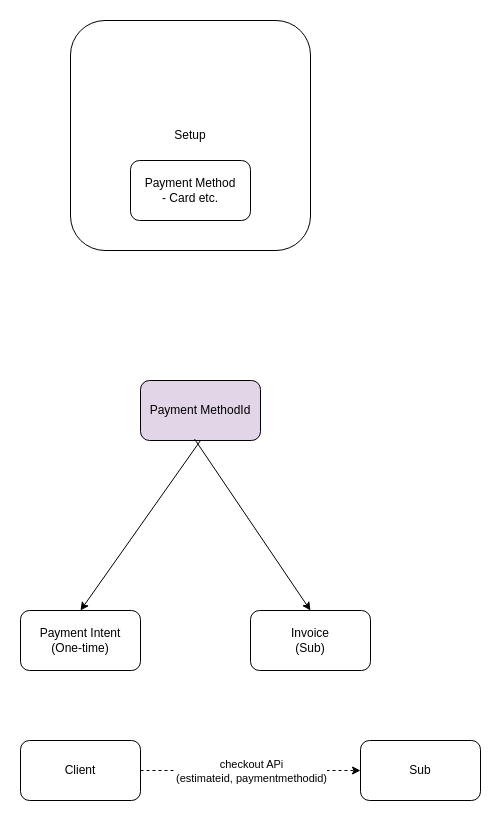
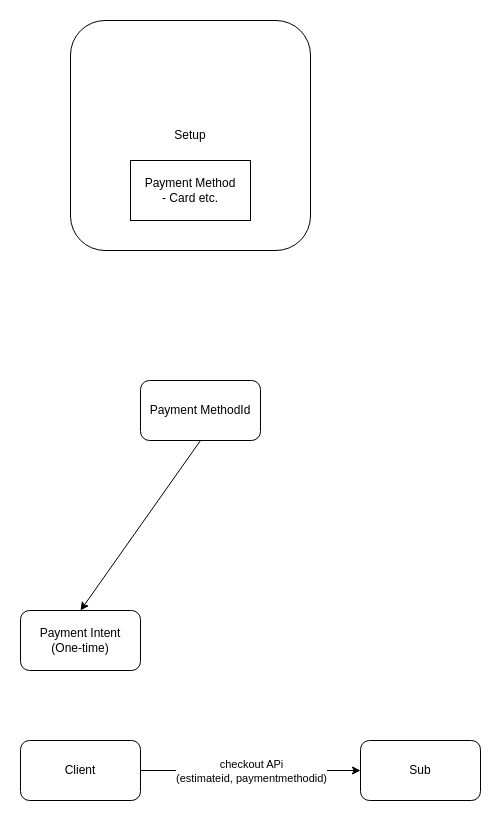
- <mxCell id="3" value="Payment Method&lt;br&gt;- Card etc." style="rounded=1;whiteSpace=wrap;html=1;" vertex="1" parent="1"><mxGeometry x="130" y="160" width="120" height="60" as="geometry" /></mxCell>
+ <mxCell id="3" value="Payment Method&lt;br&gt;- Card etc." style="whiteSpace=wrap;html=1;rounded=0;" vertex="1" parent="1"><mxGeometry x="130" y="160" width="120" height="60" as="geometry" /></mxCell>
- <mxCell id="7" value="Payment MethodId" style="rounded=1;whiteSpace=wrap;html=1;fillColor=#e1d5e7;" vertex="1" parent="1"><mxGeometry x="140" y="380" width="120" height="60" as="geometry" /></mxCell>
+ <mxCell id="7" value="Payment MethodId" style="rounded=1;whiteSpace=wrap;html=1;" vertex="1" parent="1"><mxGeometry x="140" y="380" width="120" height="60" as="geometry" /></mxCell>
- <mxCell id="8" value="" style="endArrow=classic;html=1;rounded=0;entryX=0.5;entryY=0;entryDx=0;entryDy=0;exitX=0.45;exitY=0.975;exitDx=0;exitDy=0;exitPerimeter=0;" edge="1" parent="1" source="7" target="5"><mxGeometry width="50" height="50" relative="1" as="geometry"><mxPoint x="210" y="450" as="sourcePoint" /><mxPoint x="90" y="620" as="targetPoint" /></mxGeometry></mxCell>
- <mxCell id="5" value="Invoice&lt;br&gt;(Sub)" style="rounded=1;whiteSpace=wrap;html=1;" vertex="1" parent="1"><mxGeometry x="250" y="610" width="120" height="60" as="geometry" /></mxCell>
- <mxCell id="11" value="" style="endArrow=classic;html=1;rounded=0;exitX=1;exitY=0.5;exitDx=0;exitDy=0;entryX=0;entryY=0.5;entryDx=0;entryDy=0;dashed=1;" edge="1" parent="1" source="9" target="10"><mxGeometry width="50" height="50" relative="1" as="geometry"><mxPoint x="210" y="560" as="sourcePoint" /><mxPoint x="260" y="510" as="targetPoint" /></mxGeometry></mxCell>
+ <mxCell id="11" value="" style="endArrow=classic;html=1;rounded=0;exitX=1;exitY=0.5;exitDx=0;exitDy=0;entryX=0;entryY=0.5;entryDx=0;entryDy=0;" edge="1" parent="1" source="9" target="10"><mxGeometry width="50" height="50" relative="1" as="geometry"><mxPoint x="210" y="560" as="sourcePoint" /><mxPoint x="260" y="510" as="targetPoint" /></mxGeometry></mxCell>
